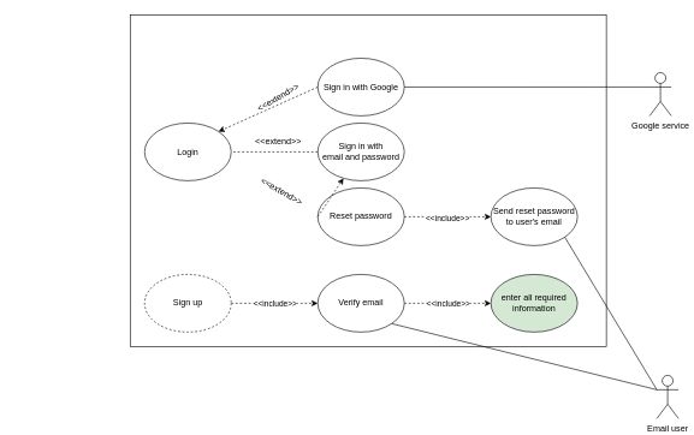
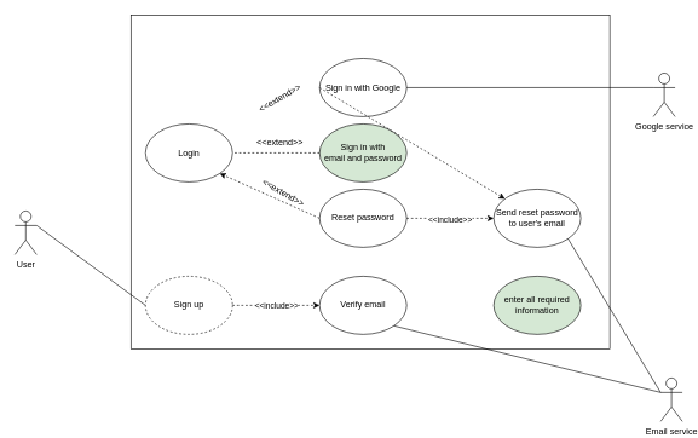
- <mxCell id="10" value="" style="endArrow=classic;html=1;rounded=0;exitX=0;exitY=0.5;exitDx=0;exitDy=0;entryX=1;entryY=0;entryDx=0;entryDy=0;dashed=1;" edge="1" parent="1" source="7" target="3"><mxGeometry width="50" height="50" relative="1" as="geometry"><mxPoint x="240" y="300" as="sourcePoint" /><mxPoint x="290" y="250" as="targetPoint" /></mxGeometry></mxCell>
+ <mxCell id="10" value="" style="endArrow=classic;html=1;rounded=0;exitX=0;exitY=0.5;exitDx=0;exitDy=0;dashed=1;" edge="1" parent="1" source="7" target="16"><mxGeometry width="50" height="50" relative="1" as="geometry"><mxPoint x="240" y="300" as="sourcePoint" /><mxPoint x="290" y="250" as="targetPoint" /></mxGeometry></mxCell>
- <mxCell id="8" value="Sign in with&lt;div&gt;email and password&lt;/div&gt;" style="ellipse;whiteSpace=wrap;html=1;" vertex="1" parent="1"><mxGeometry x="440" y="170" width="120" height="80" as="geometry" /></mxCell>
+ <mxCell id="8" value="Sign in with&lt;div&gt;email and password&lt;/div&gt;" style="ellipse;whiteSpace=wrap;html=1;fillColor=#d5e8d4;" vertex="1" parent="1"><mxGeometry x="440" y="170" width="120" height="80" as="geometry" /></mxCell>
- <mxCell id="14" value="" style="endArrow=classic;html=1;rounded=0;exitX=0;exitY=0.5;exitDx=0;exitDy=0;dashed=1;" edge="1" parent="1" source="9" target="8"><mxGeometry width="50" height="50" relative="1" as="geometry"><mxPoint x="240" y="300" as="sourcePoint" /><mxPoint x="290" y="250" as="targetPoint" /></mxGeometry></mxCell>
+ <mxCell id="14" value="" style="endArrow=classic;html=1;rounded=0;exitX=0;exitY=0.5;exitDx=0;exitDy=0;entryX=1;entryY=1;entryDx=0;entryDy=0;dashed=1;" edge="1" parent="1" source="9" target="3"><mxGeometry width="50" height="50" relative="1" as="geometry"><mxPoint x="240" y="300" as="sourcePoint" /><mxPoint x="290" y="250" as="targetPoint" /></mxGeometry></mxCell>
+ <mxCell id="2" value="User" style="shape=umlActor;verticalLabelPosition=bottom;verticalAlign=top;html=1;outlineConnect=0;" vertex="1" parent="1"><mxGeometry x="20" y="290" width="30" height="60" as="geometry" /></mxCell>
+ <mxCell id="23" value="" style="endArrow=none;html=1;rounded=0;exitX=1;exitY=0.333;exitDx=0;exitDy=0;exitPerimeter=0;entryX=0;entryY=0.5;entryDx=0;entryDy=0;" edge="1" parent="1" source="2" target="6"><mxGeometry width="50" height="50" relative="1" as="geometry"><mxPoint x="60" y="320" as="sourcePoint" /><mxPoint x="210" y="220" as="targetPoint" /></mxGeometry></mxCell>
- <mxCell id="19" style="edgeStyle=orthogonalEdgeStyle;rounded=0;orthogonalLoop=1;jettySize=auto;html=1;exitX=1;exitY=0.5;exitDx=0;exitDy=0;dashed=1;" edge="1" parent="1" source="21" target="22"><mxGeometry relative="1" as="geometry" /></mxCell>
- <mxCell id="20" value="&amp;lt;&amp;lt;include&amp;gt;&amp;gt;" style="edgeLabel;html=1;align=center;verticalAlign=middle;resizable=0;points=[];" vertex="1" connectable="0" parent="19"><mxGeometry relative="1" as="geometry"><mxPoint as="offset" /></mxGeometry></mxCell>
- <mxCell id="26" value="Email user" style="shape=umlActor;verticalLabelPosition=bottom;verticalAlign=top;html=1;outlineConnect=0;" vertex="1" parent="1"><mxGeometry x="910" y="520" width="30" height="60" as="geometry" /></mxCell>
+ <mxCell id="26" value="Email service" style="shape=umlActor;verticalLabelPosition=bottom;verticalAlign=top;html=1;outlineConnect=0;" vertex="1" parent="1"><mxGeometry x="910" y="520" width="30" height="60" as="geometry" /></mxCell>
